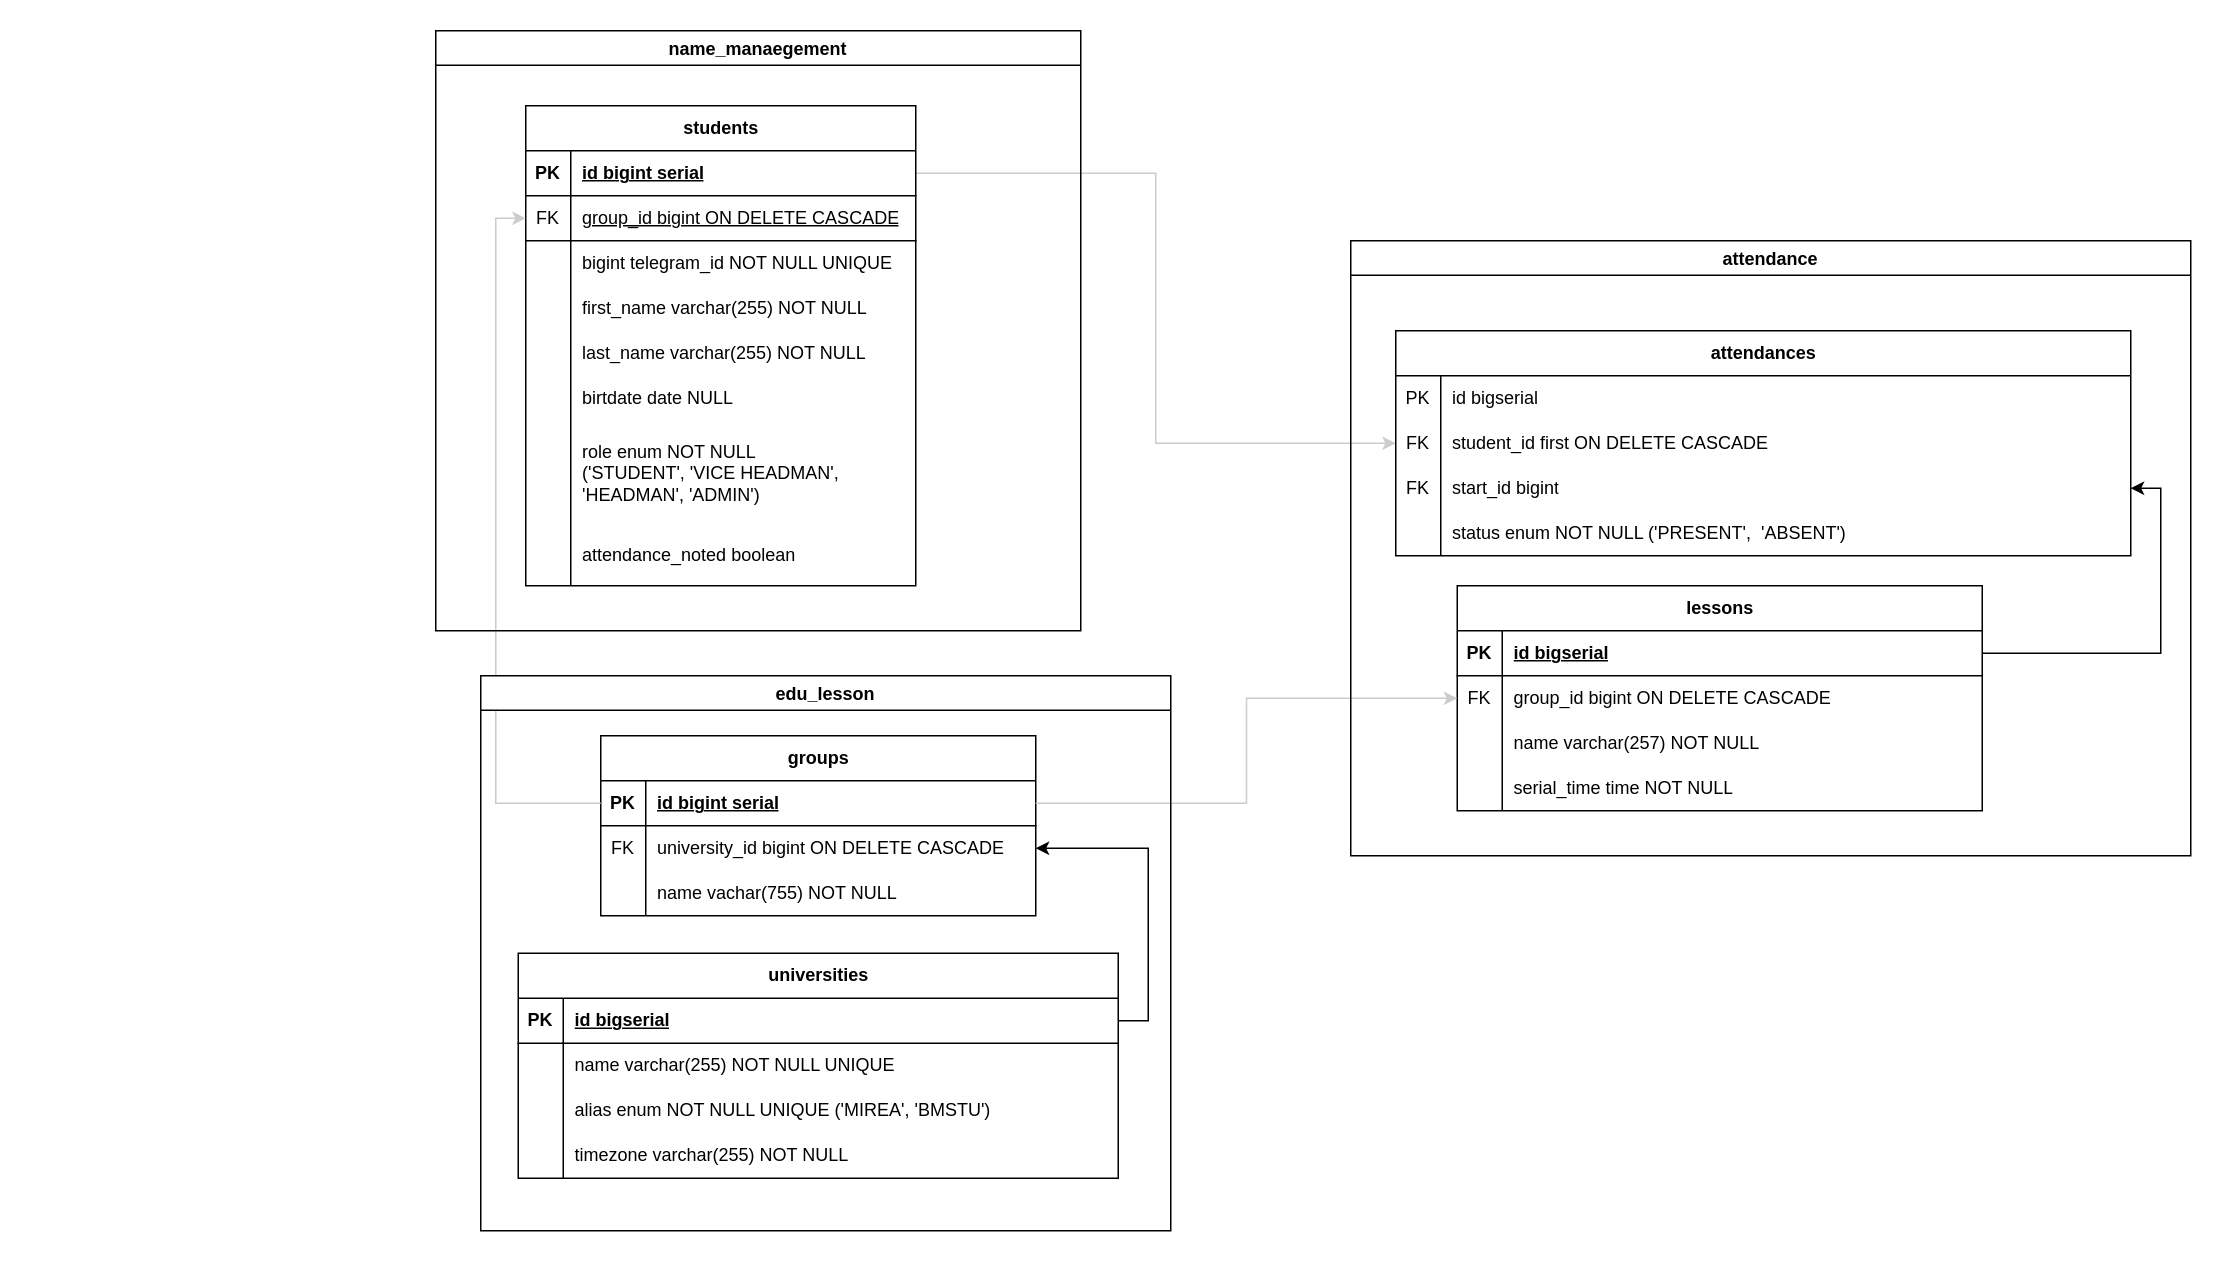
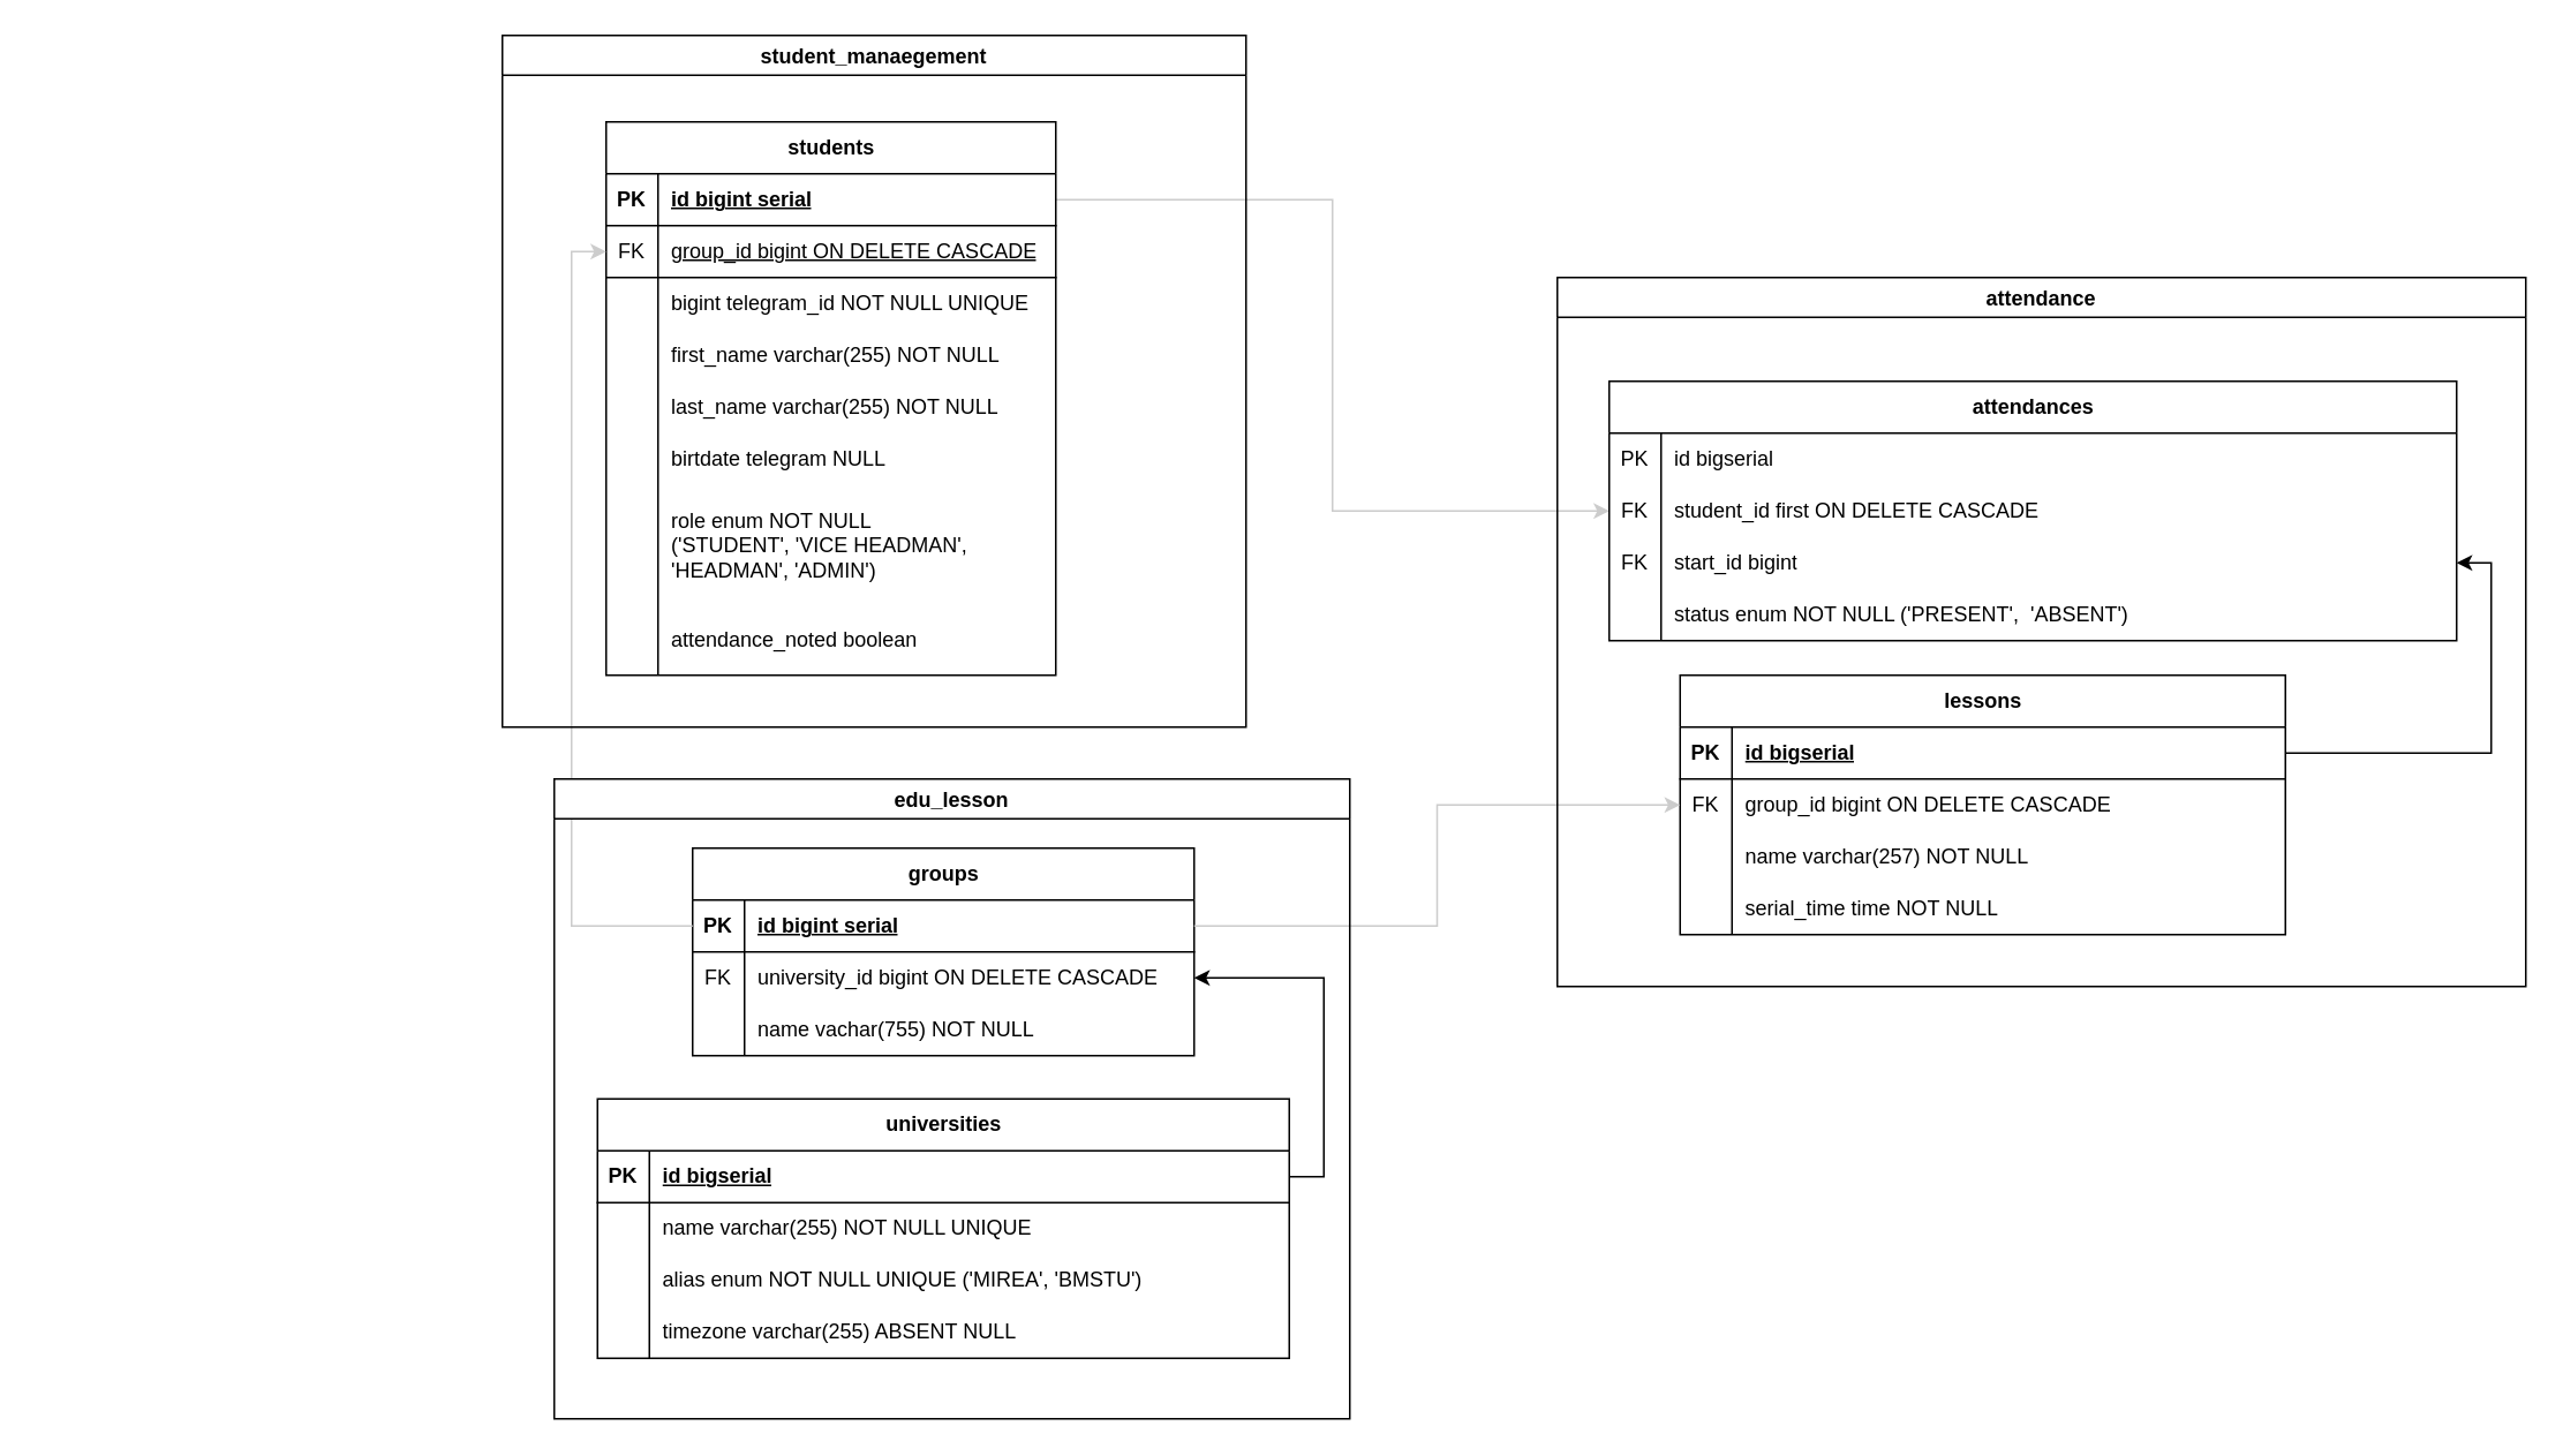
- <mxCell id="87" value="name_manaegement" style="swimlane;" parent="1" vertex="1"><mxGeometry x="290" y="20" width="430" height="400" as="geometry" /></mxCell>
+ <mxCell id="87" value="student_manaegement" style="swimlane;" parent="1" vertex="1"><mxGeometry x="290" y="20" width="430" height="400" as="geometry" /></mxCell>
- <mxCell id="61" value="birtdate date NULL" style="shape=partialRectangle;connectable=0;fillColor=none;top=0;left=0;bottom=0;right=0;align=left;spacingLeft=6;overflow=hidden;whiteSpace=wrap;html=1;" parent="59" vertex="1"><mxGeometry x="30" width="230" height="30" as="geometry"><mxRectangle width="230" height="30" as="alternateBounds" /></mxGeometry></mxCell>
+ <mxCell id="61" value="birtdate telegram NULL" style="shape=partialRectangle;connectable=0;fillColor=none;top=0;left=0;bottom=0;right=0;align=left;spacingLeft=6;overflow=hidden;whiteSpace=wrap;html=1;" parent="59" vertex="1"><mxGeometry x="30" width="230" height="30" as="geometry"><mxRectangle width="230" height="30" as="alternateBounds" /></mxGeometry></mxCell>
- <mxCell id="86" value="timezone varchar(255) NOT NULL" style="shape=partialRectangle;connectable=0;fillColor=none;top=0;left=0;bottom=0;right=0;align=left;spacingLeft=6;overflow=hidden;whiteSpace=wrap;html=1;" parent="84" vertex="1"><mxGeometry x="30" width="370" height="30" as="geometry"><mxRectangle width="370" height="30" as="alternateBounds" /></mxGeometry></mxCell>
+ <mxCell id="86" value="timezone varchar(255) ABSENT NULL" style="shape=partialRectangle;connectable=0;fillColor=none;top=0;left=0;bottom=0;right=0;align=left;spacingLeft=6;overflow=hidden;whiteSpace=wrap;html=1;" parent="84" vertex="1"><mxGeometry x="30" width="370" height="30" as="geometry"><mxRectangle width="370" height="30" as="alternateBounds" /></mxGeometry></mxCell>
